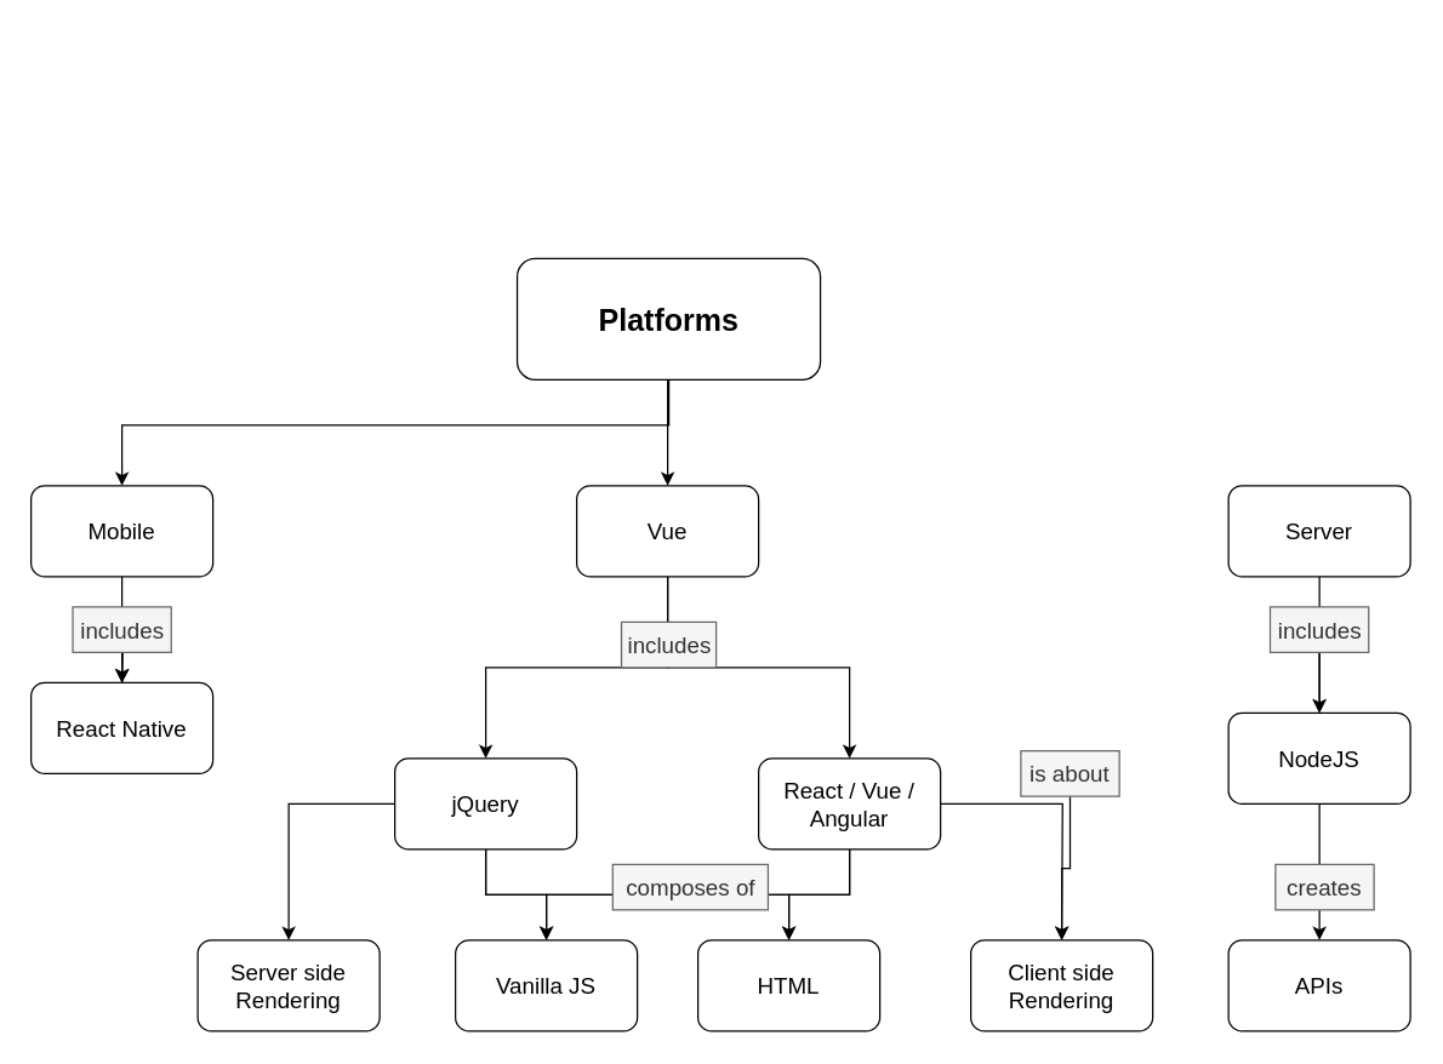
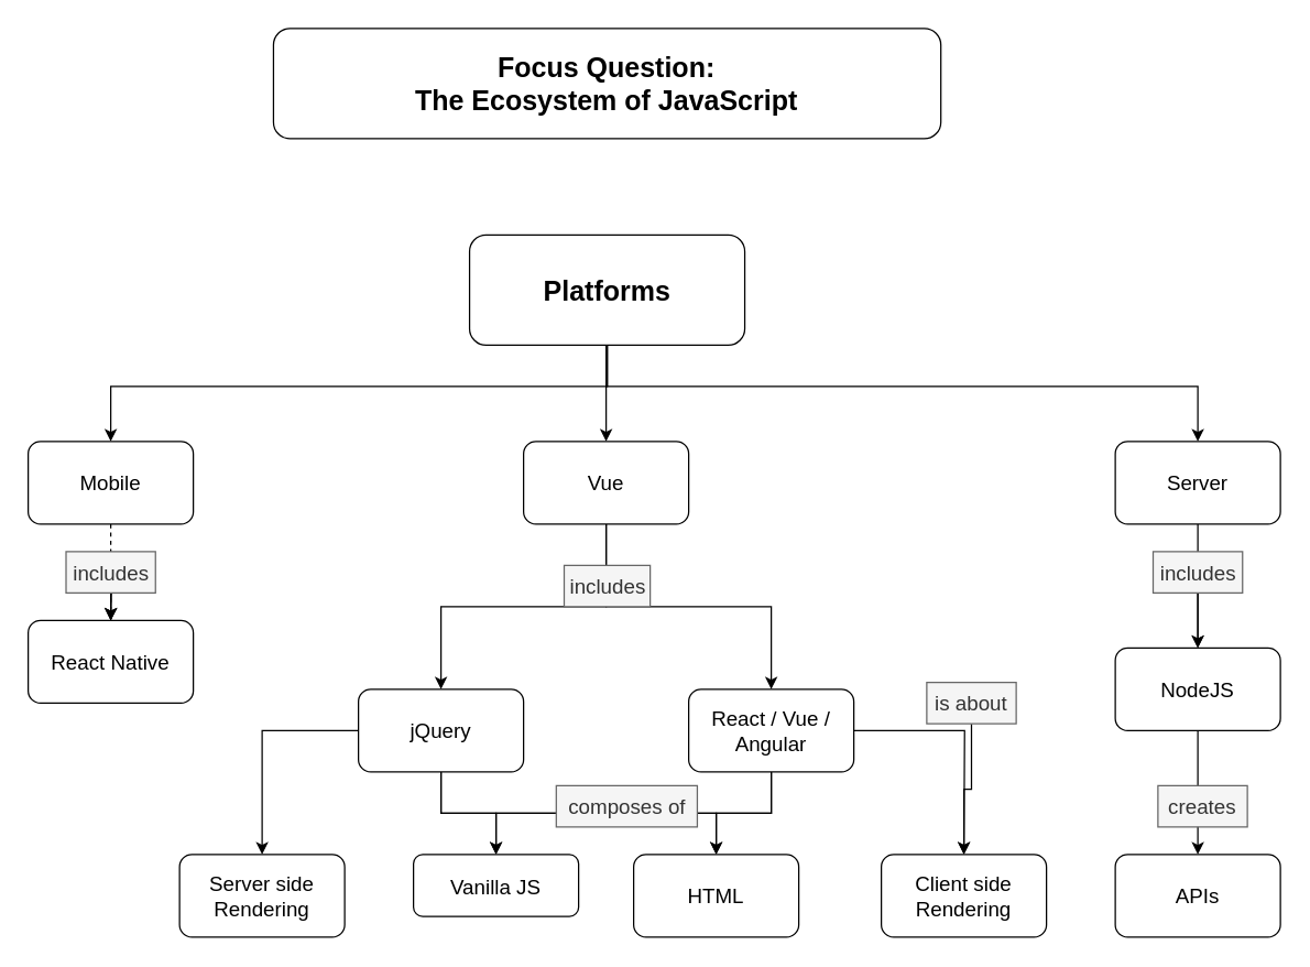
+ <mxCell id="4" value="Focus Question:&lt;br&gt;The Ecosystem of JavaScript" style="rounded=1;whiteSpace=wrap;html=1;fontSize=20;fontStyle=1" parent="1" vertex="1"><mxGeometry x="198.25" y="20" width="485" height="80" as="geometry" /></mxCell>
+ <mxCell id="38" style="edgeStyle=orthogonalEdgeStyle;rounded=0;orthogonalLoop=1;jettySize=auto;html=1;entryX=0.5;entryY=0;entryDx=0;entryDy=0;fontSize=20;" parent="1" source="39" target="13" edge="1"><mxGeometry relative="1" as="geometry"><Array as="points"><mxPoint x="441" y="280" /><mxPoint x="870" y="280" /></Array></mxGeometry></mxCell>
- <mxCell id="2" style="edgeStyle=orthogonalEdgeStyle;rounded=0;orthogonalLoop=1;jettySize=auto;html=1;fontSize=15;entryX=0.5;entryY=0;entryDx=0;entryDy=0;" parent="1" source="24" target="25" edge="1"><mxGeometry relative="1" as="geometry"><mxPoint x="80" y="380" as="sourcePoint" /><mxPoint x="80" y="440" as="targetPoint" /></mxGeometry></mxCell>
+ <mxCell id="2" style="edgeStyle=orthogonalEdgeStyle;rounded=0;orthogonalLoop=1;jettySize=auto;html=1;fontSize=15;entryX=0.5;entryY=0;entryDx=0;entryDy=0;dashed=1;" parent="1" source="24" target="25" edge="1"><mxGeometry relative="1" as="geometry"><mxPoint x="80" y="380" as="sourcePoint" /><mxPoint x="80" y="440" as="targetPoint" /></mxGeometry></mxCell>
- <mxCell id="20" value="Vanilla&amp;nbsp;JS" style="rounded=1;whiteSpace=wrap;html=1;fontSize=15;" parent="1" vertex="1"><mxGeometry x="300" y="620" width="120" height="60" as="geometry" /></mxCell>
+ <mxCell id="20" value="Vanilla&amp;nbsp;JS" style="rounded=1;whiteSpace=wrap;html=1;fontSize=15;" parent="1" vertex="1"><mxGeometry x="300" y="620" width="120" height="45" as="geometry" /></mxCell>
